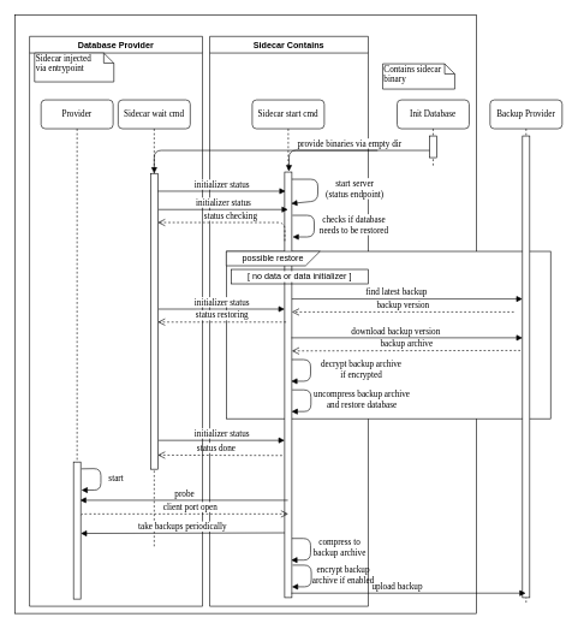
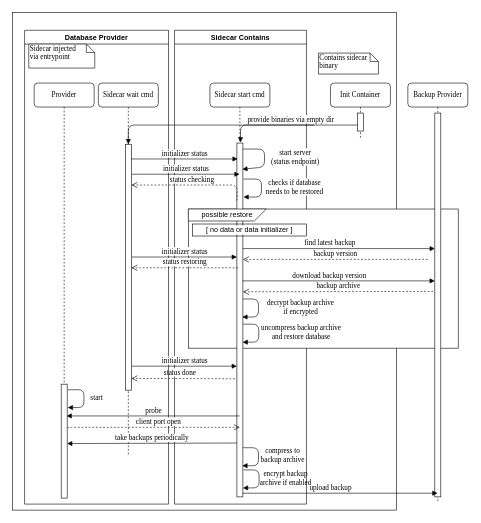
- <mxCell id="11" value="Init Database" style="shape=umlLifeline;perimeter=lifelinePerimeter;whiteSpace=wrap;html=1;container=1;collapsible=0;recursiveResize=0;outlineConnect=0;rounded=1;shadow=0;comic=0;labelBackgroundColor=none;strokeWidth=1;fontFamily=Verdana;fontSize=12;align=center;fontColor=#000000;fillColor=#FFFFFF;strokeColor=#000000;" parent="1" vertex="1"><mxGeometry x="550" y="138" width="100" height="92" as="geometry" /></mxCell>
+ <mxCell id="11" value="Init Container" style="shape=umlLifeline;perimeter=lifelinePerimeter;whiteSpace=wrap;html=1;container=1;collapsible=0;recursiveResize=0;outlineConnect=0;rounded=1;shadow=0;comic=0;labelBackgroundColor=none;strokeWidth=1;fontFamily=Verdana;fontSize=12;align=center;fontColor=#000000;fillColor=#FFFFFF;strokeColor=#000000;" parent="1" vertex="1"><mxGeometry x="550" y="138" width="100" height="92" as="geometry" /></mxCell>
